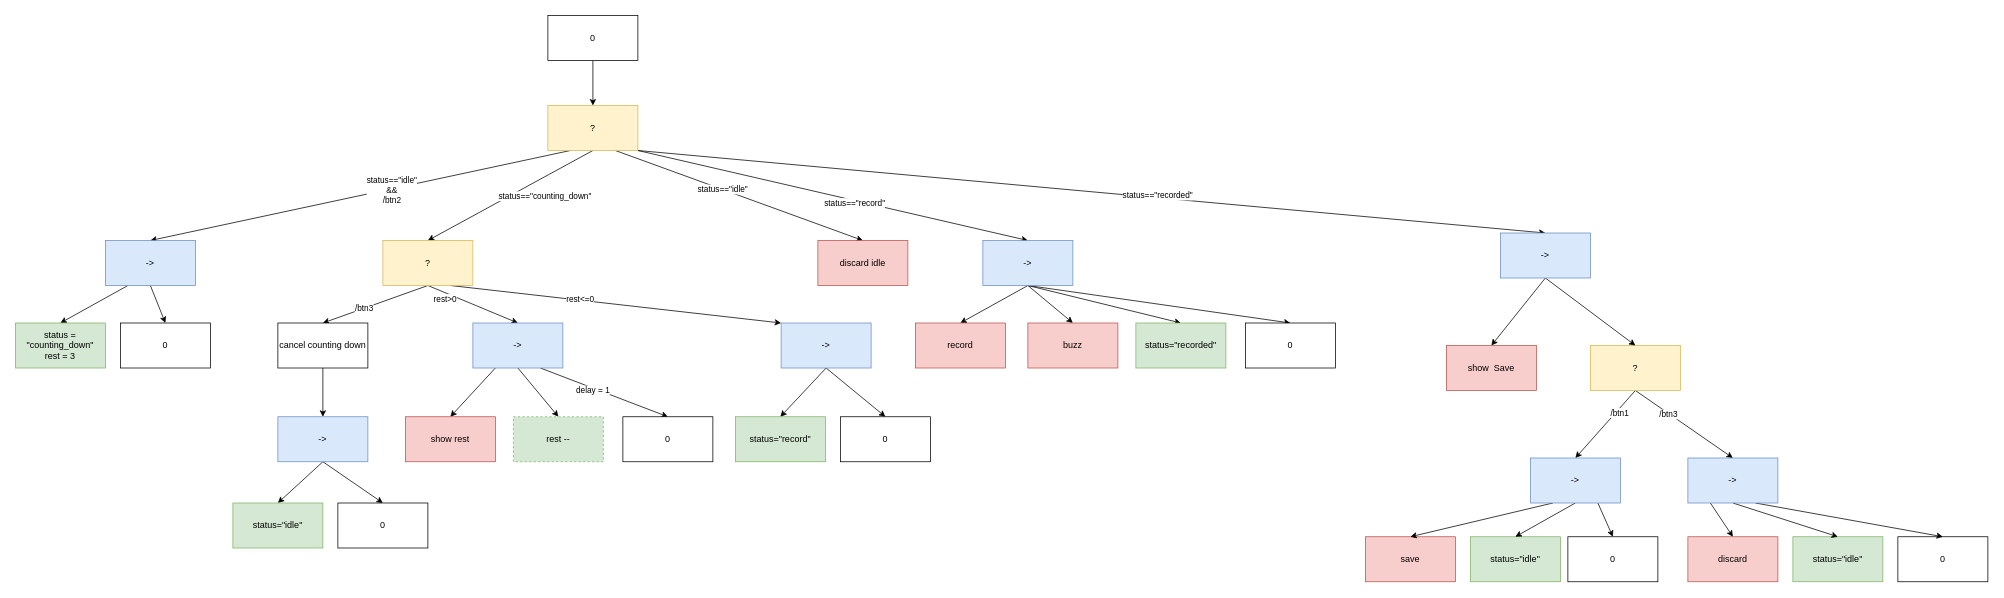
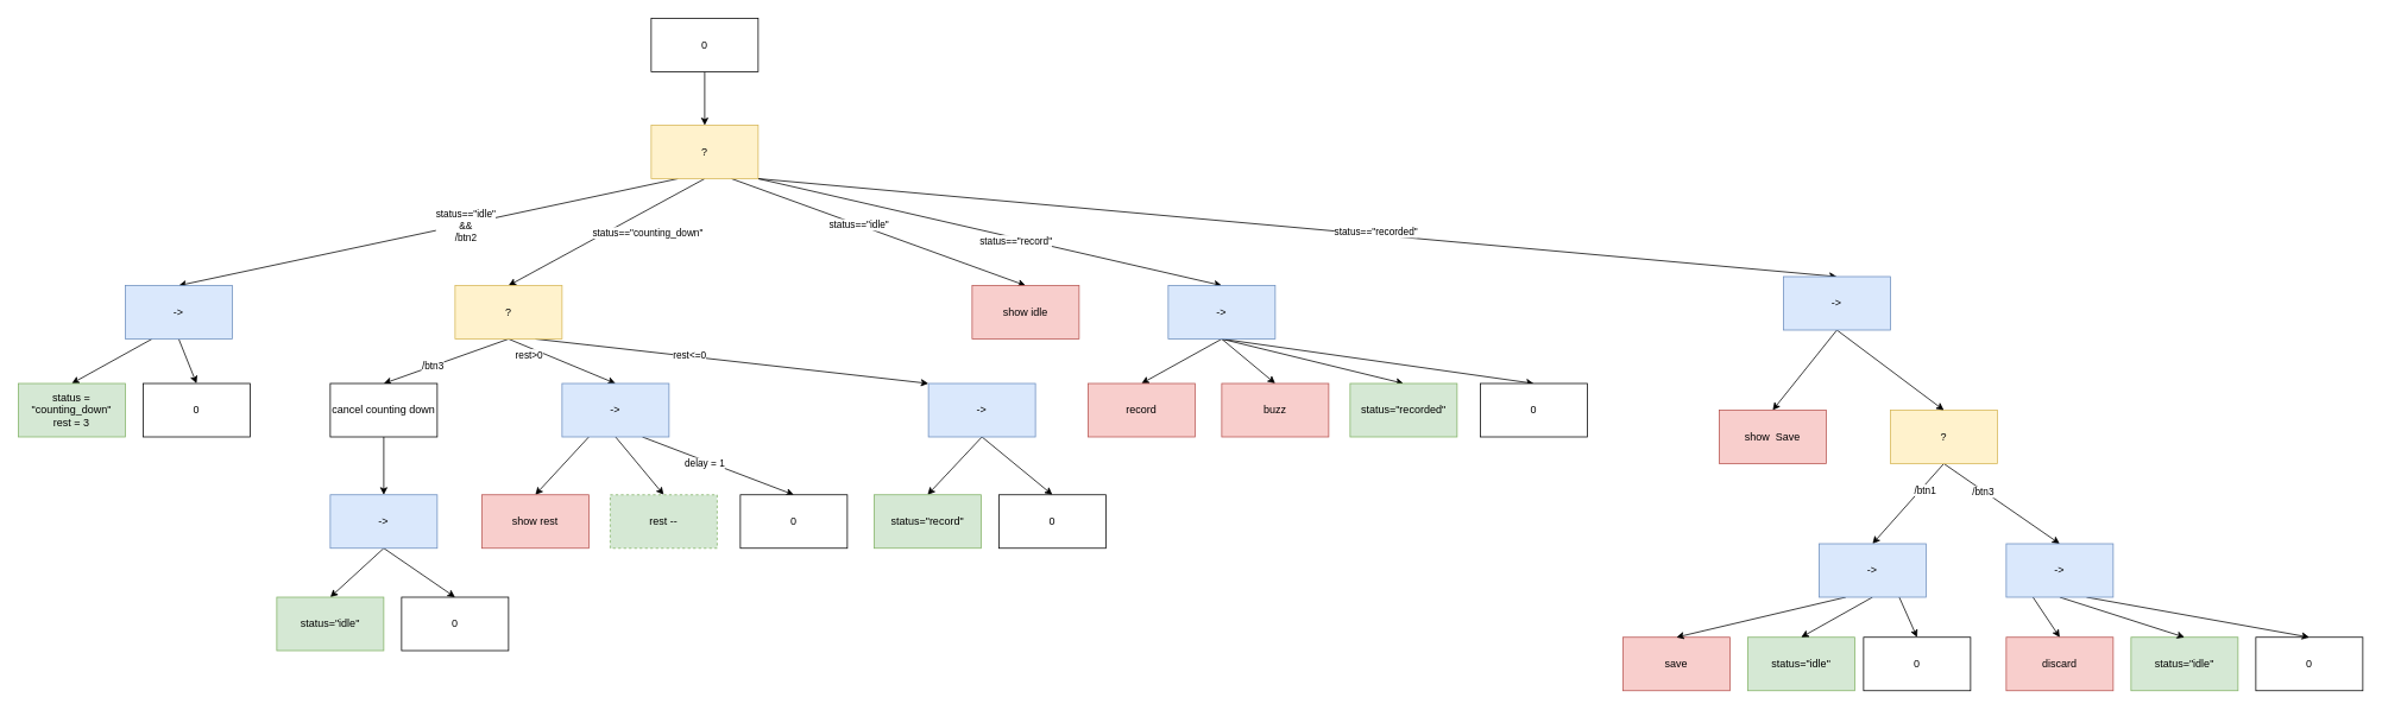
- <mxCell id="41" value="discard idle" style="rounded=0;whiteSpace=wrap;html=1;fillColor=#f8cecc;strokeColor=#b85450;" vertex="1" parent="1"><mxGeometry x="1090" y="320" width="120" height="60" as="geometry" /></mxCell>
+ <mxCell id="41" value="show idle" style="rounded=0;whiteSpace=wrap;html=1;fillColor=#f8cecc;strokeColor=#b85450;" vertex="1" parent="1"><mxGeometry x="1090" y="320" width="120" height="60" as="geometry" /></mxCell>
